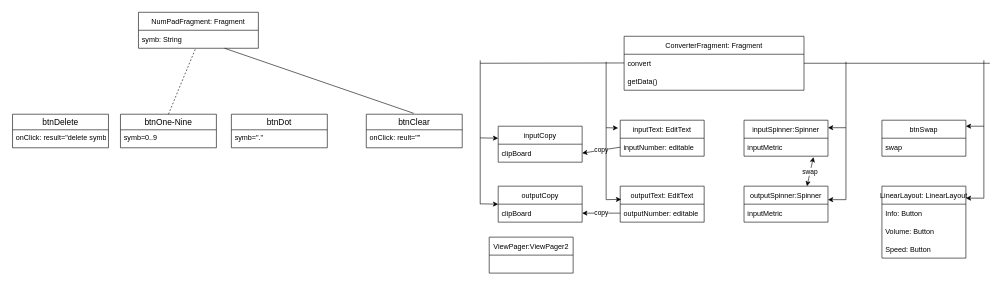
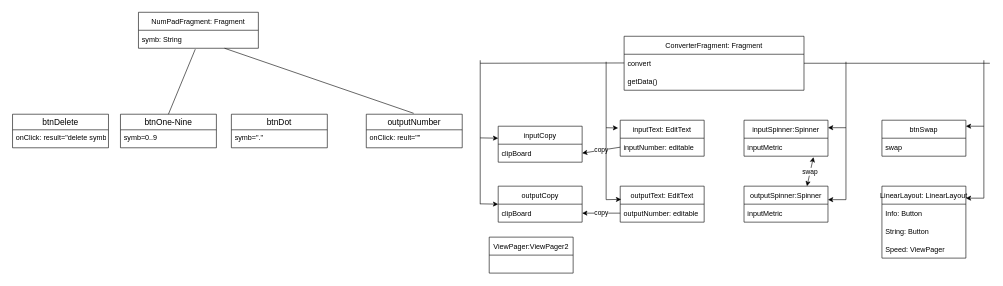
- <mxCell id="12" value="" style="endArrow=none;html=1;rounded=0;entryX=0.474;entryY=1.051;entryDx=0;entryDy=0;entryPerimeter=0;exitX=0.5;exitY=0;exitDx=0;exitDy=0;dashed=1;" parent="1" source="4" target="3" edge="1"><mxGeometry width="50" height="50" relative="1" as="geometry"><mxPoint x="255" y="150" as="sourcePoint" /><mxPoint x="305" y="100" as="targetPoint" /></mxGeometry></mxCell>
+ <mxCell id="12" value="" style="endArrow=none;html=1;rounded=0;entryX=0.474;entryY=1.051;entryDx=0;entryDy=0;entryPerimeter=0;exitX=0.5;exitY=0;exitDx=0;exitDy=0;" parent="1" source="4" target="3" edge="1"><mxGeometry width="50" height="50" relative="1" as="geometry"><mxPoint x="255" y="150" as="sourcePoint" /><mxPoint x="305" y="100" as="targetPoint" /></mxGeometry></mxCell>
- <mxCell id="8" value="btnClear" style="swimlane;fontStyle=0;childLayout=stackLayout;horizontal=1;startSize=26;horizontalStack=0;resizeParent=1;resizeParentMax=0;resizeLast=0;collapsible=1;marginBottom=0;align=center;fontSize=14;" parent="1" vertex="1"><mxGeometry x="610" y="190" width="160" height="56" as="geometry" /></mxCell>
+ <mxCell id="8" value="outputNumber" style="swimlane;fontStyle=0;childLayout=stackLayout;horizontal=1;startSize=26;horizontalStack=0;resizeParent=1;resizeParentMax=0;resizeLast=0;collapsible=1;marginBottom=0;align=center;fontSize=14;" parent="1" vertex="1"><mxGeometry x="610" y="190" width="160" height="56" as="geometry" /></mxCell>
- <mxCell id="37" value="Volume: Button" style="text;strokeColor=none;fillColor=none;align=left;verticalAlign=middle;spacingLeft=4;spacingRight=4;overflow=hidden;points=[[0,0.5],[1,0.5]];portConstraint=eastwest;rotatable=0;" parent="35" vertex="1"><mxGeometry y="60" width="140" height="30" as="geometry" /></mxCell>
+ <mxCell id="37" value="String: Button" style="text;strokeColor=none;fillColor=none;align=left;verticalAlign=middle;spacingLeft=4;spacingRight=4;overflow=hidden;points=[[0,0.5],[1,0.5]];portConstraint=eastwest;rotatable=0;" parent="35" vertex="1"><mxGeometry y="60" width="140" height="30" as="geometry" /></mxCell>
- <mxCell id="38" value="Speed: Button" style="text;strokeColor=none;fillColor=none;align=left;verticalAlign=middle;spacingLeft=4;spacingRight=4;overflow=hidden;points=[[0,0.5],[1,0.5]];portConstraint=eastwest;rotatable=0;" parent="35" vertex="1"><mxGeometry y="90" width="140" height="30" as="geometry" /></mxCell>
+ <mxCell id="38" value="Speed: ViewPager" style="text;strokeColor=none;fillColor=none;align=left;verticalAlign=middle;spacingLeft=4;spacingRight=4;overflow=hidden;points=[[0,0.5],[1,0.5]];portConstraint=eastwest;rotatable=0;" parent="35" vertex="1"><mxGeometry y="90" width="140" height="30" as="geometry" /></mxCell>
